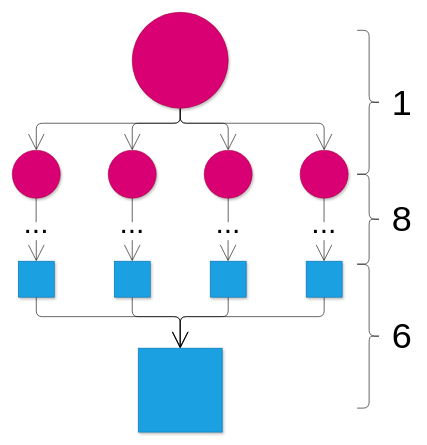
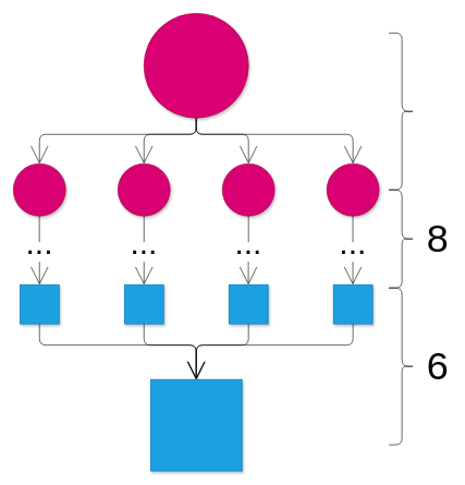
- <mxCell id="35" value="&lt;font style=&quot;font-size: 60px&quot;&gt;1&lt;/font&gt;" style="text;html=1;strokeColor=none;fillColor=none;align=center;verticalAlign=middle;whiteSpace=wrap;rounded=0;shadow=1;" vertex="1" parent="1"><mxGeometry x="650" y="160" width="40" height="20" as="geometry" /></mxCell>
